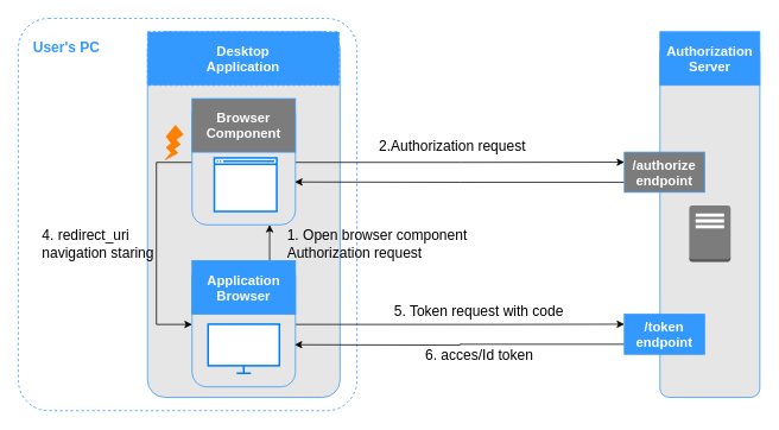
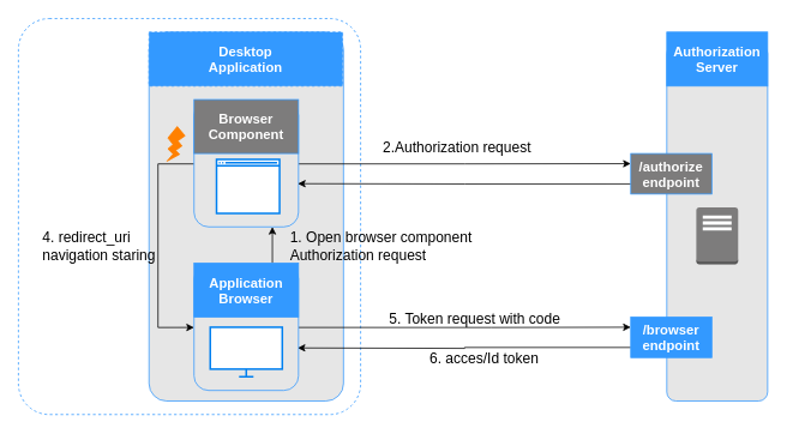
- <mxCell id="21" value="User's PC" style="text;html=1;align=left;verticalAlign=middle;resizable=0;points=[];autosize=1;strokeColor=none;fillColor=none;fontSize=16;fontColor=#3399FF;fontStyle=1" parent="1" vertex="1"><mxGeometry x="35" y="35" width="95" height="35" as="geometry" /></mxCell>
- <mxCell id="19" value="5. Token request with code" style="text;html=1;align=left;verticalAlign=middle;resizable=0;points=[];autosize=1;strokeColor=none;fillColor=none;fontSize=16;" parent="1" vertex="1"><mxGeometry x="440" y="330" width="210" height="35" as="geometry" /></mxCell>
+ <mxCell id="19" value="5. Token request with code" style="text;html=1;align=left;verticalAlign=middle;resizable=0;points=[];autosize=1;strokeColor=none;fillColor=none;fontSize=16;" parent="1" vertex="1"><mxGeometry x="430" y="335" width="210" height="35" as="geometry" /></mxCell>
- <mxCell id="18" value="/token&lt;br&gt;endpoint" style="whiteSpace=wrap;html=1;strokeColor=#3399FF;strokeWidth=1;fillColor=#3399FF;fontFamily=Helvetica;fontSize=15;fontColor=#FFFFFF;fontStyle=1" parent="1" vertex="1"><mxGeometry x="700" y="351.75" width="90" height="45" as="geometry" /></mxCell>
+ <mxCell id="18" value="/browser&lt;br&gt;endpoint" style="whiteSpace=wrap;html=1;strokeColor=#3399FF;strokeWidth=1;fillColor=#3399FF;fontFamily=Helvetica;fontSize=15;fontColor=#FFFFFF;fontStyle=1" parent="1" vertex="1"><mxGeometry x="700" y="351.75" width="90" height="45" as="geometry" /></mxCell>
